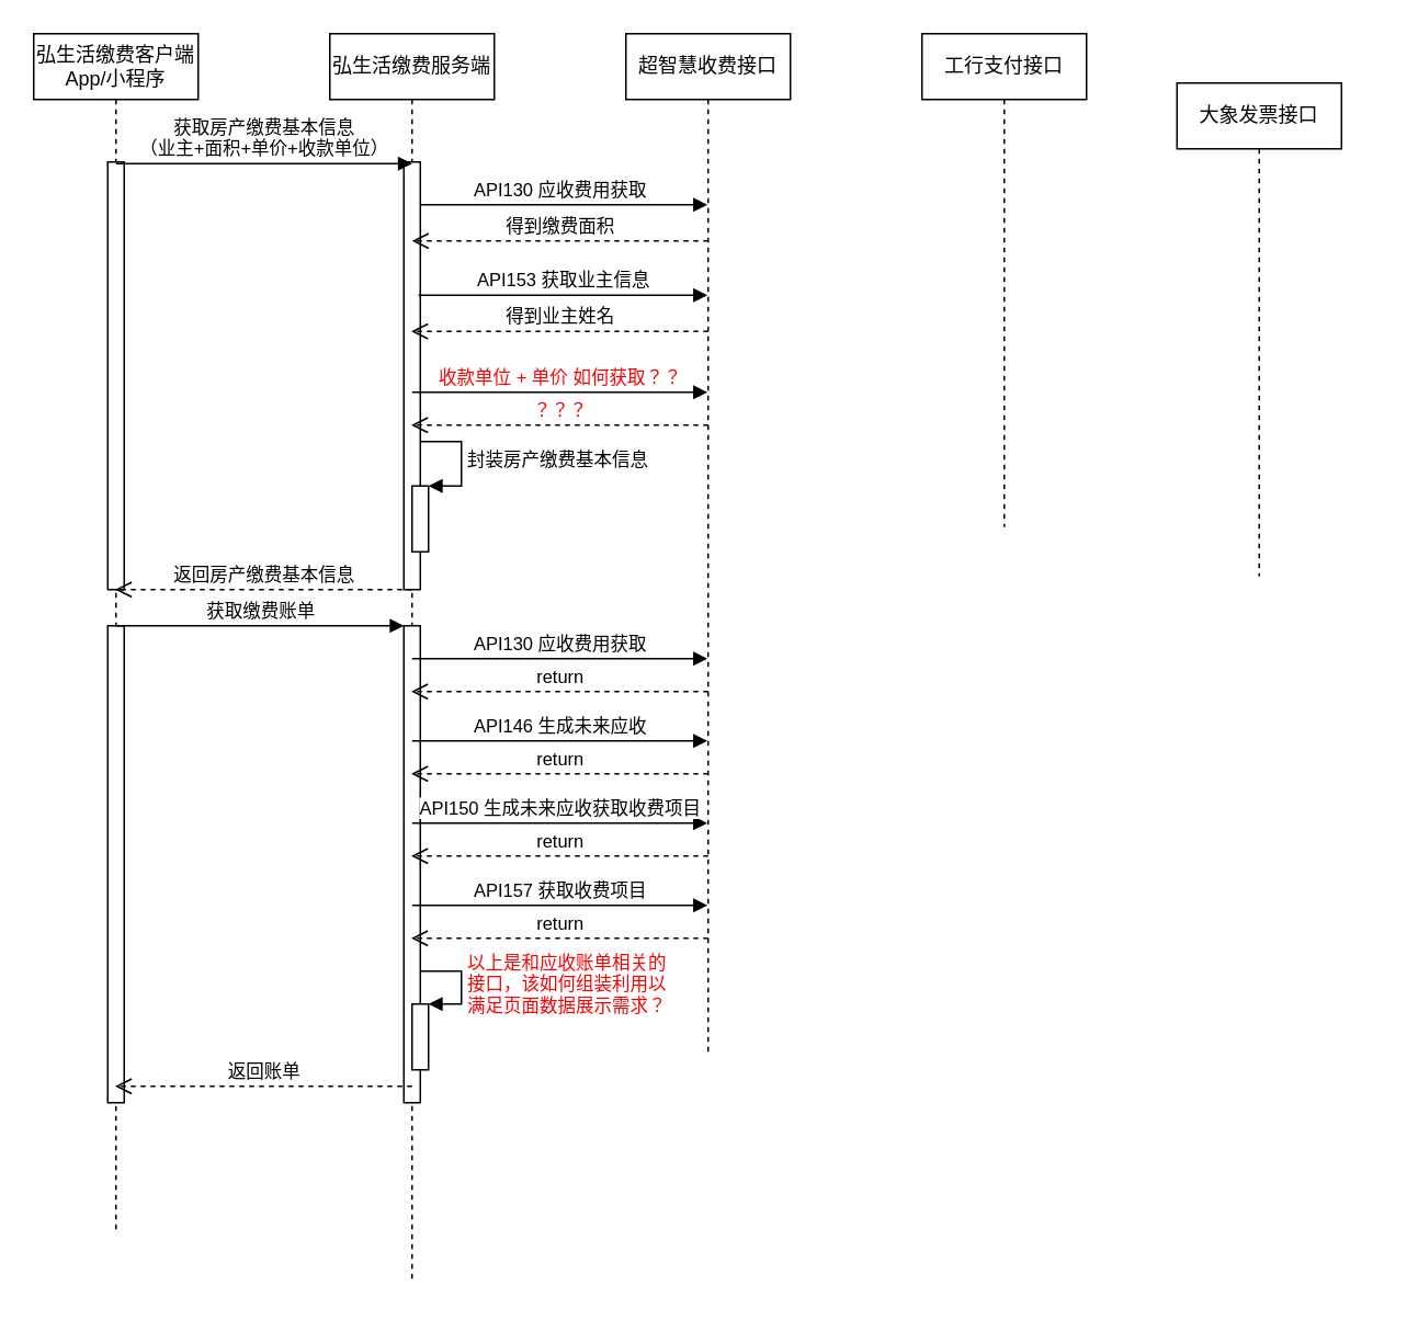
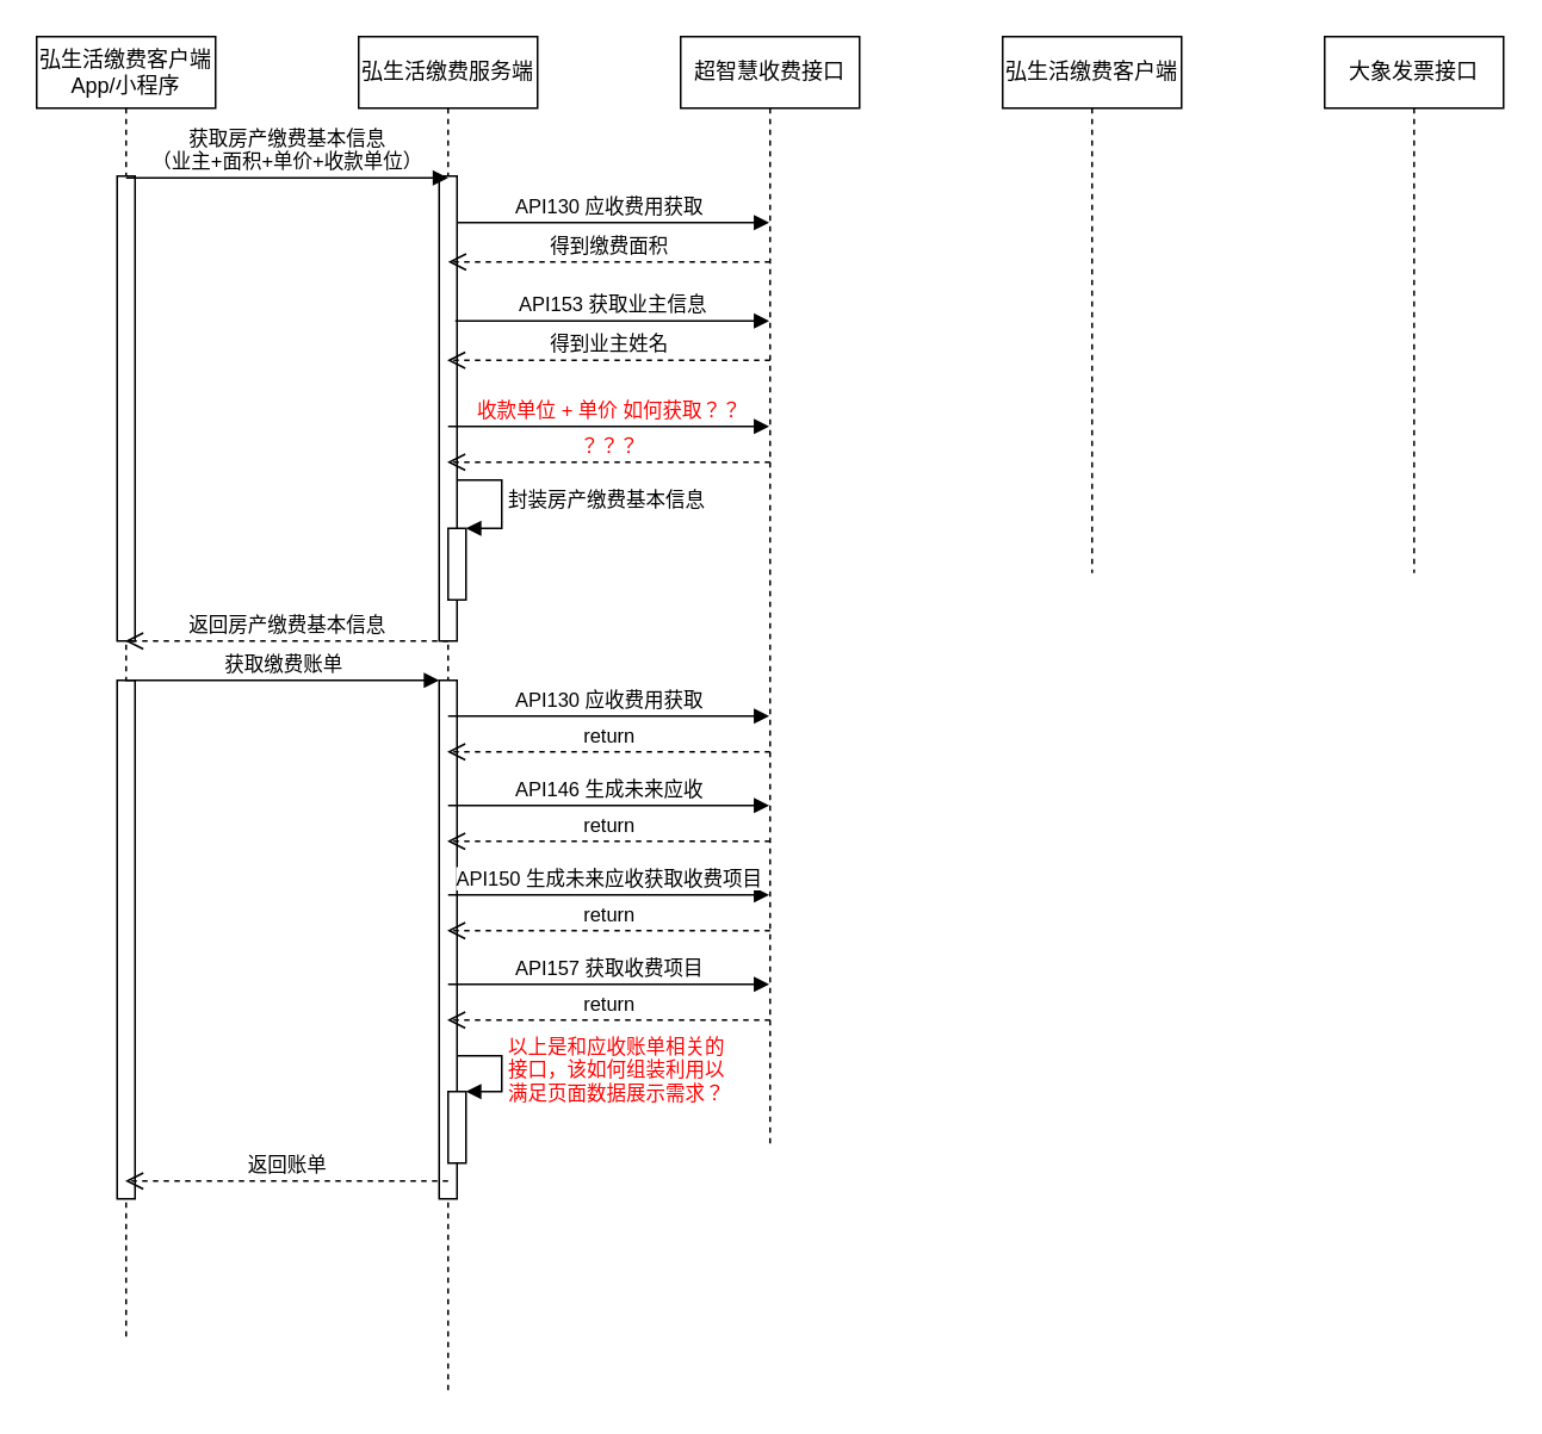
- <mxCell id="18" value="工行支付接口" style="shape=umlLifeline;perimeter=lifelinePerimeter;whiteSpace=wrap;html=1;container=1;collapsible=0;recursiveResize=0;outlineConnect=0;" parent="1" vertex="1"><mxGeometry x="560" y="20" width="100" height="300" as="geometry" /></mxCell>
+ <mxCell id="18" value="弘生活缴费客户端" style="shape=umlLifeline;perimeter=lifelinePerimeter;whiteSpace=wrap;html=1;container=1;collapsible=0;recursiveResize=0;outlineConnect=0;" parent="1" vertex="1"><mxGeometry x="560" y="20" width="100" height="300" as="geometry" /></mxCell>
- <mxCell id="19" value="大象发票接口" style="shape=umlLifeline;perimeter=lifelinePerimeter;whiteSpace=wrap;html=1;container=1;collapsible=0;recursiveResize=0;outlineConnect=0;" parent="1" vertex="1"><mxGeometry x="715" y="50" width="100" height="300" as="geometry" /></mxCell>
+ <mxCell id="19" value="大象发票接口" style="shape=umlLifeline;perimeter=lifelinePerimeter;whiteSpace=wrap;html=1;container=1;collapsible=0;recursiveResize=0;outlineConnect=0;" parent="1" vertex="1"><mxGeometry x="740" y="20" width="100" height="300" as="geometry" /></mxCell>
